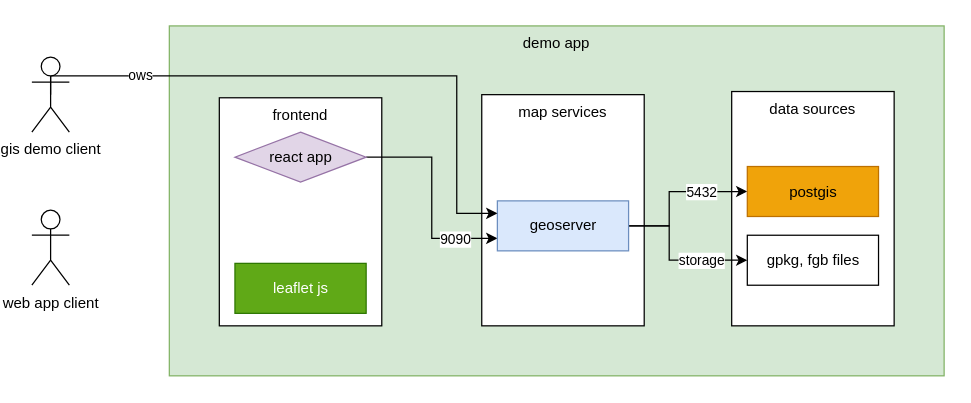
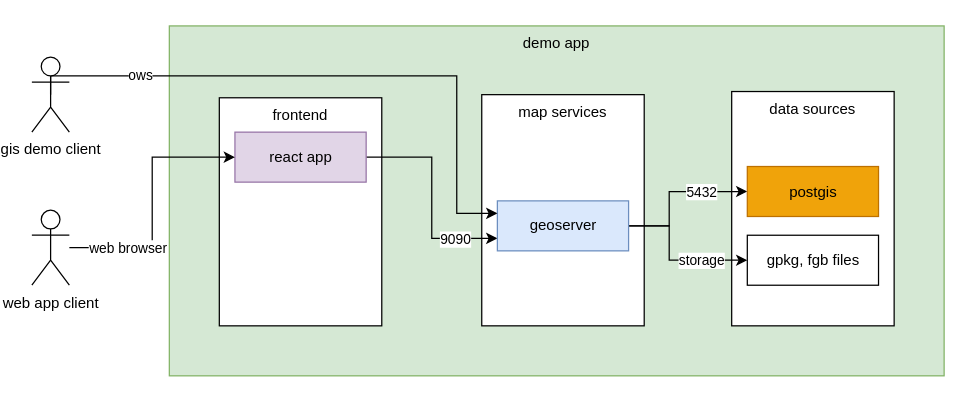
- <mxCell id="8" value="react app" style="rhombus;whiteSpace=wrap;html=1;fillColor=#e1d5e7;strokeColor=#9673a6;" vertex="1" parent="1"><mxGeometry x="182.5" y="105" width="105" height="40" as="geometry" /></mxCell>
+ <mxCell id="8" value="react app" style="rounded=0;whiteSpace=wrap;html=1;fillColor=#e1d5e7;strokeColor=#9673a6;" vertex="1" parent="1"><mxGeometry x="182.5" y="105" width="105" height="40" as="geometry" /></mxCell>
+ <mxCell id="17" style="edgeStyle=orthogonalEdgeStyle;rounded=0;orthogonalLoop=1;jettySize=auto;html=1;entryX=0;entryY=0.5;entryDx=0;entryDy=0;" edge="1" parent="1" source="19" target="8"><mxGeometry relative="1" as="geometry" /></mxCell>
+ <mxCell id="18" value="web browser" style="edgeLabel;html=1;align=center;verticalAlign=middle;resizable=0;points=[];" vertex="1" connectable="0" parent="17"><mxGeometry x="-0.571" y="-3" relative="1" as="geometry"><mxPoint x="2" y="-3" as="offset" /></mxGeometry></mxCell>
- <mxCell id="9" value="leaflet js" style="rounded=0;whiteSpace=wrap;html=1;fillColor=#60a917;strokeColor=#2D7600;fontColor=#ffffff;" vertex="1" parent="1"><mxGeometry x="182.5" y="210" width="105" height="40" as="geometry" /></mxCell>
